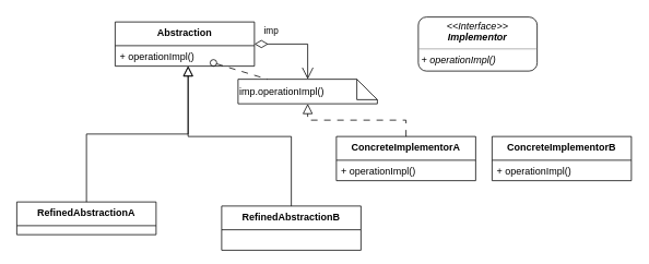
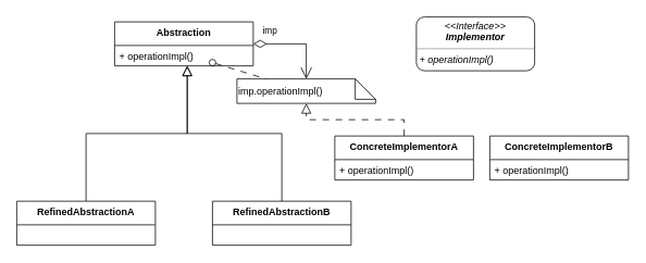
- <mxCell id="2" value="RefinedAbstractionA" style="swimlane;fontStyle=1;align=center;verticalAlign=top;childLayout=stackLayout;horizontal=1;startSize=29;horizontalStack=0;resizeParent=1;resizeParentMax=0;resizeLast=0;collapsible=1;marginBottom=0;" parent="1" vertex="1"><mxGeometry x="20" y="246" width="170" height="40" as="geometry" /></mxCell>
+ <mxCell id="2" value="RefinedAbstractionA" style="swimlane;fontStyle=1;align=center;verticalAlign=top;childLayout=stackLayout;horizontal=1;startSize=29;horizontalStack=0;resizeParent=1;resizeParentMax=0;resizeLast=0;collapsible=1;marginBottom=0;" parent="1" vertex="1"><mxGeometry x="20" y="246" width="170" height="54" as="geometry" /></mxCell>
- <mxCell id="12" value="RefinedAbstractionB" style="swimlane;fontStyle=1;align=center;verticalAlign=top;childLayout=stackLayout;horizontal=1;startSize=29;horizontalStack=0;resizeParent=1;resizeParentMax=0;resizeLast=0;collapsible=1;marginBottom=0;" parent="1" vertex="1"><mxGeometry x="270" y="251" width="170" height="54" as="geometry" /></mxCell>
+ <mxCell id="12" value="RefinedAbstractionB" style="swimlane;fontStyle=1;align=center;verticalAlign=top;childLayout=stackLayout;horizontal=1;startSize=29;horizontalStack=0;resizeParent=1;resizeParentMax=0;resizeLast=0;collapsible=1;marginBottom=0;" parent="1" vertex="1"><mxGeometry x="260" y="246" width="170" height="54" as="geometry" /></mxCell>
